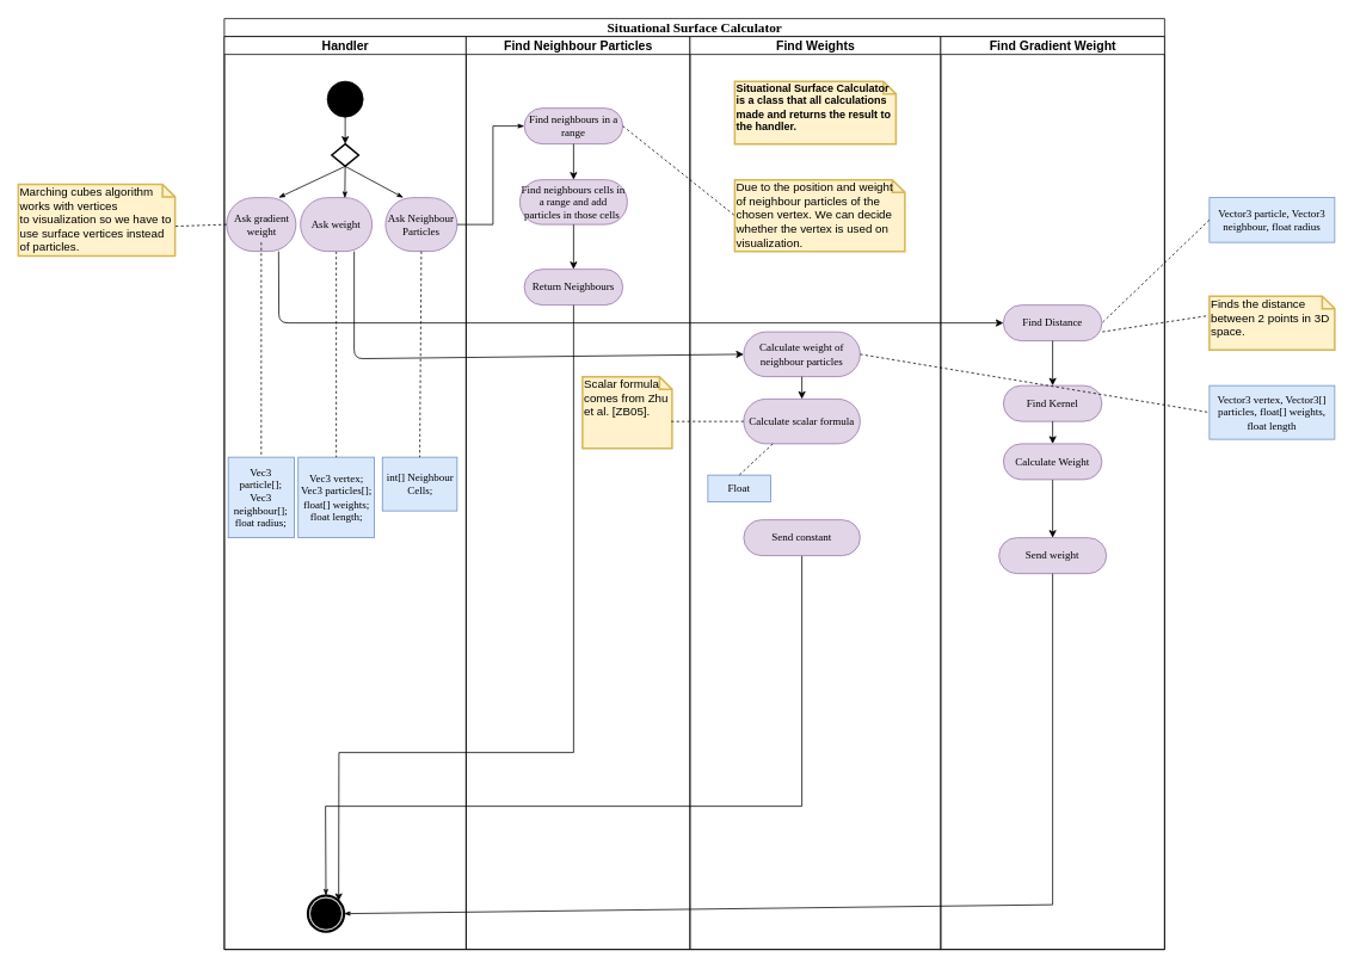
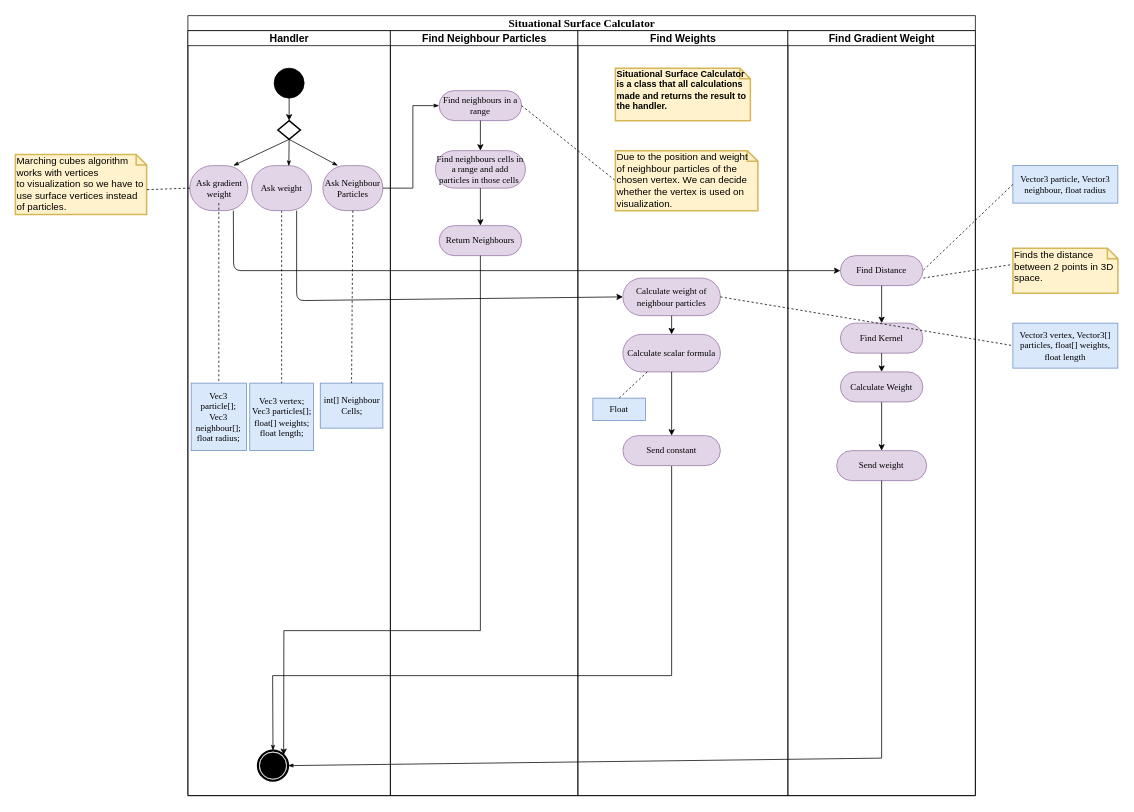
- <mxCell id="22" value="&lt;font style=&quot;font-size: 13px&quot;&gt;Scalar formula comes from Zhu et al. [ZB05].&amp;nbsp;&lt;/font&gt;" style="shape=note;whiteSpace=wrap;html=1;size=14;verticalAlign=top;align=left;spacingTop=-6;strokeWidth=2;fillColor=#fff2cc;strokeColor=#d6b656;" parent="20" vertex="1"><mxGeometry x="130" y="380" width="100" height="80" as="geometry" /></mxCell>
- <mxCell id="48" value="" style="endArrow=none;dashed=1;html=1;entryX=0.991;entryY=0.626;entryDx=0;entryDy=0;exitX=0;exitY=0.5;exitDx=0;exitDy=0;entryPerimeter=0;" parent="2" source="31" target="22" edge="1"><mxGeometry width="50" height="50" relative="1" as="geometry"><mxPoint x="123.5" y="320" as="sourcePoint" /><mxPoint x="67.5" y="370" as="targetPoint" /></mxGeometry></mxCell>
+ <mxCell id="33" value="" style="endArrow=classic;html=1;entryX=0.5;entryY=0;entryDx=0;entryDy=0;exitX=0.5;exitY=1;exitDx=0;exitDy=0;" parent="29" source="31" target="32" edge="1"><mxGeometry width="50" height="50" relative="1" as="geometry"><mxPoint x="125" y="510" as="sourcePoint" /><mxPoint x="-50" y="450" as="targetPoint" /></mxGeometry></mxCell>
